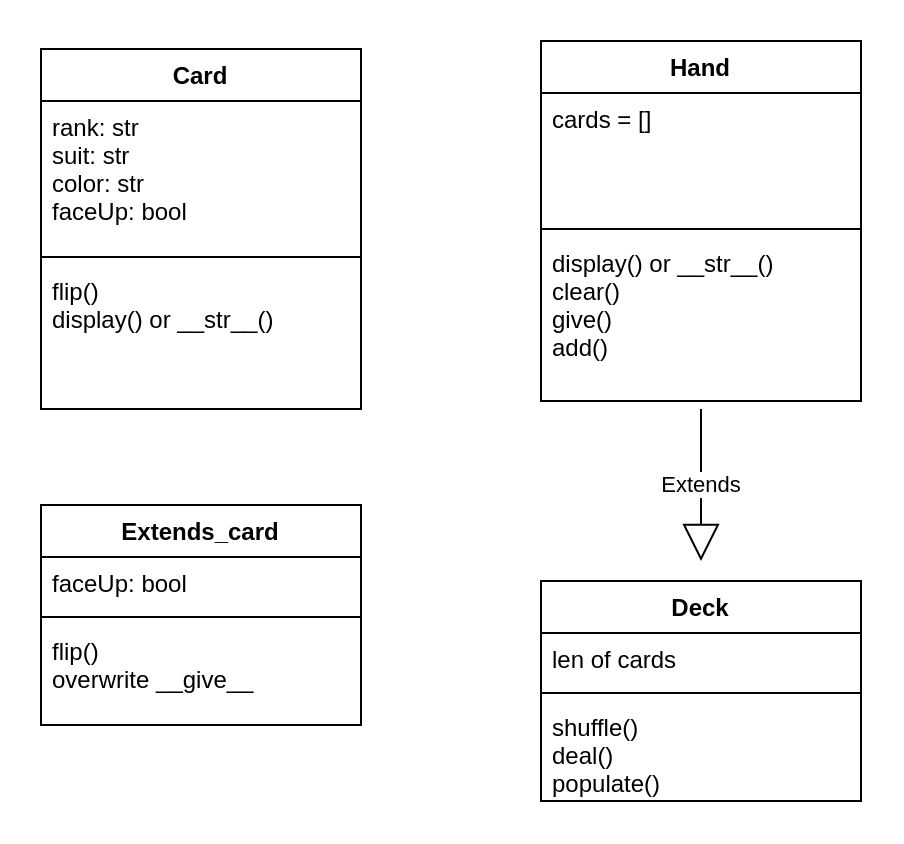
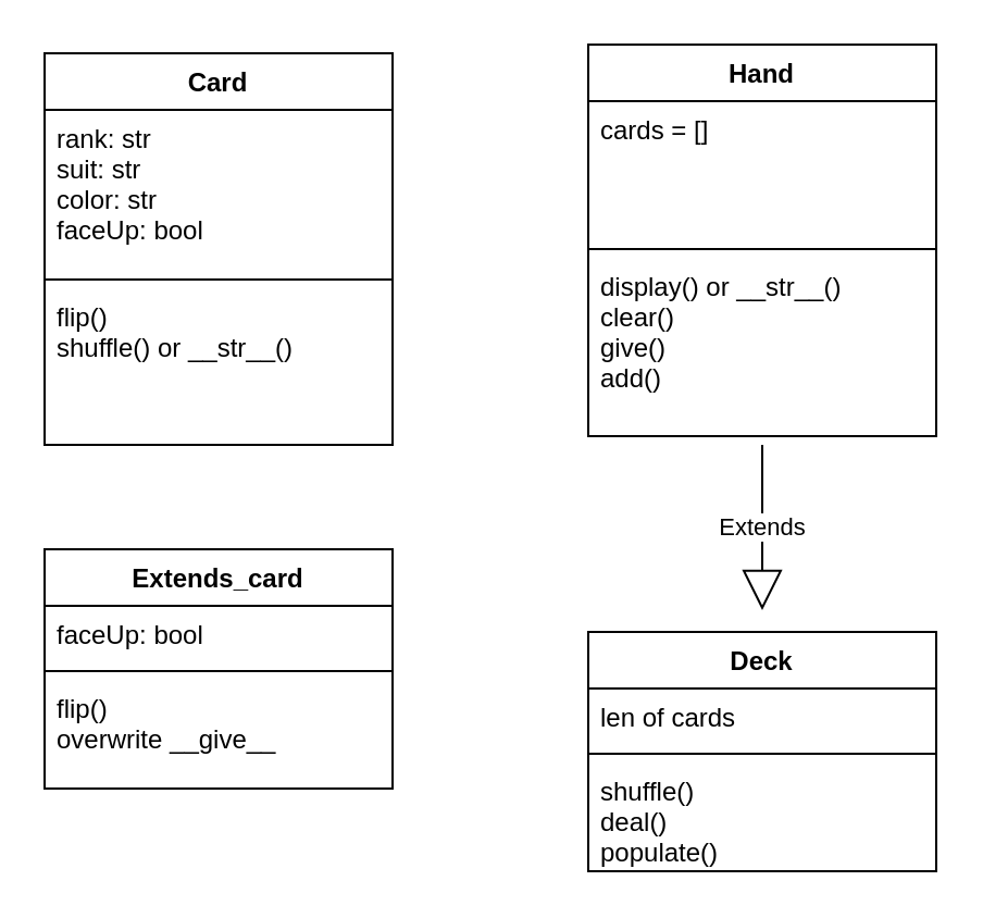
- <mxCell id="5" value="flip()&#10;display() or __str__()&#10;" style="text;strokeColor=none;fillColor=none;align=left;verticalAlign=top;spacingLeft=4;spacingRight=4;overflow=hidden;rotatable=0;points=[[0,0.5],[1,0.5]];portConstraint=eastwest;" parent="2" vertex="1"><mxGeometry y="108" width="160" height="72" as="geometry" /></mxCell>
+ <mxCell id="5" value="flip()&#10;shuffle() or __str__()&#10;" style="text;strokeColor=none;fillColor=none;align=left;verticalAlign=top;spacingLeft=4;spacingRight=4;overflow=hidden;rotatable=0;points=[[0,0.5],[1,0.5]];portConstraint=eastwest;" parent="2" vertex="1"><mxGeometry y="108" width="160" height="72" as="geometry" /></mxCell>
